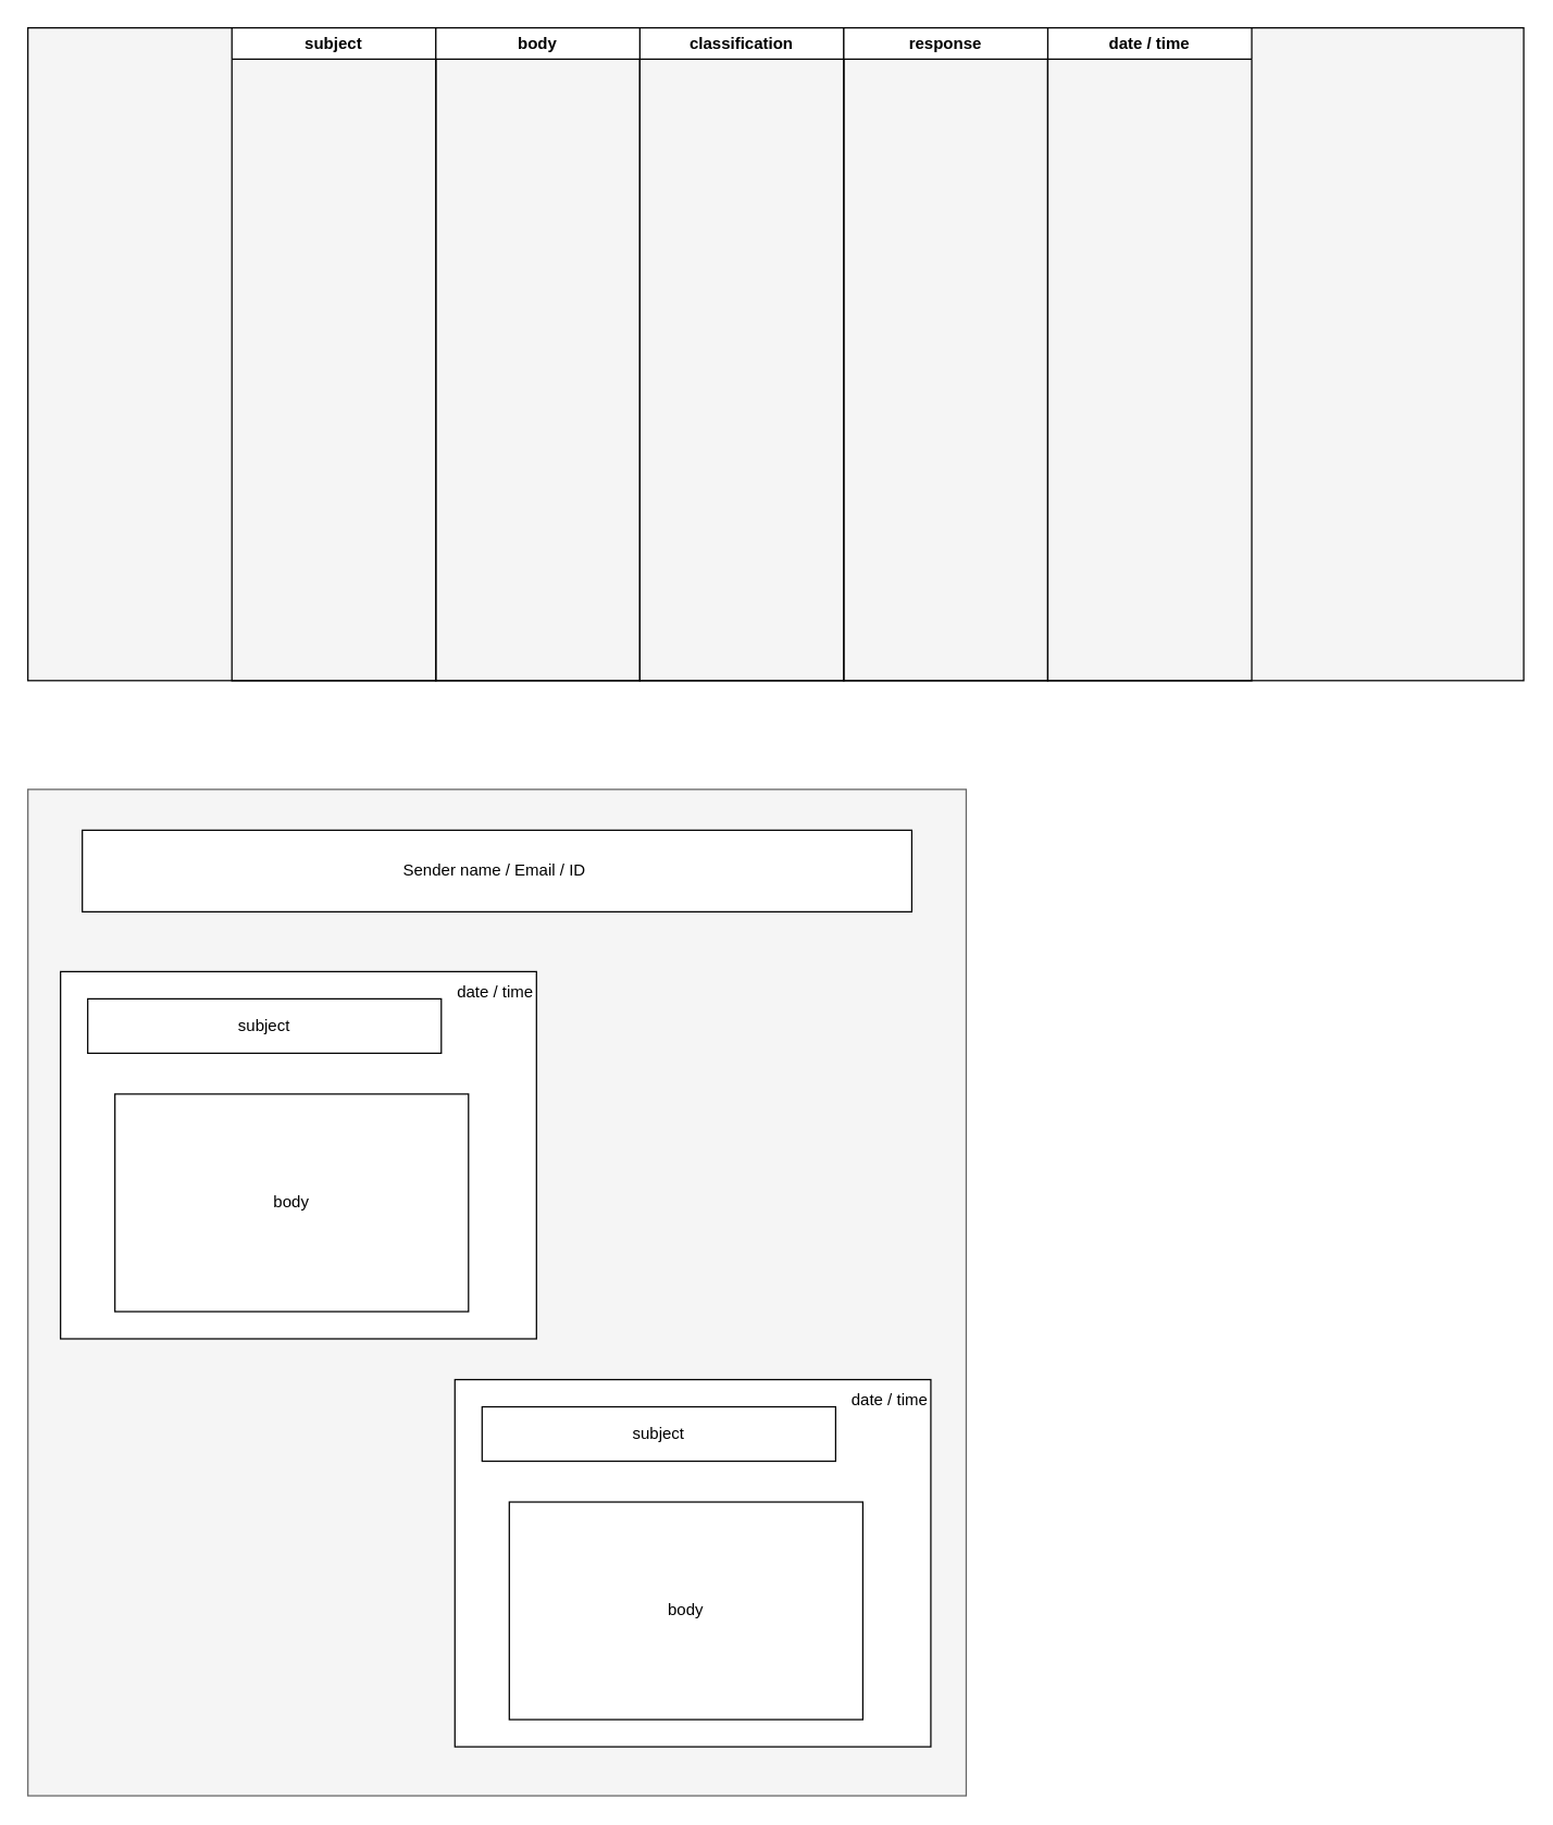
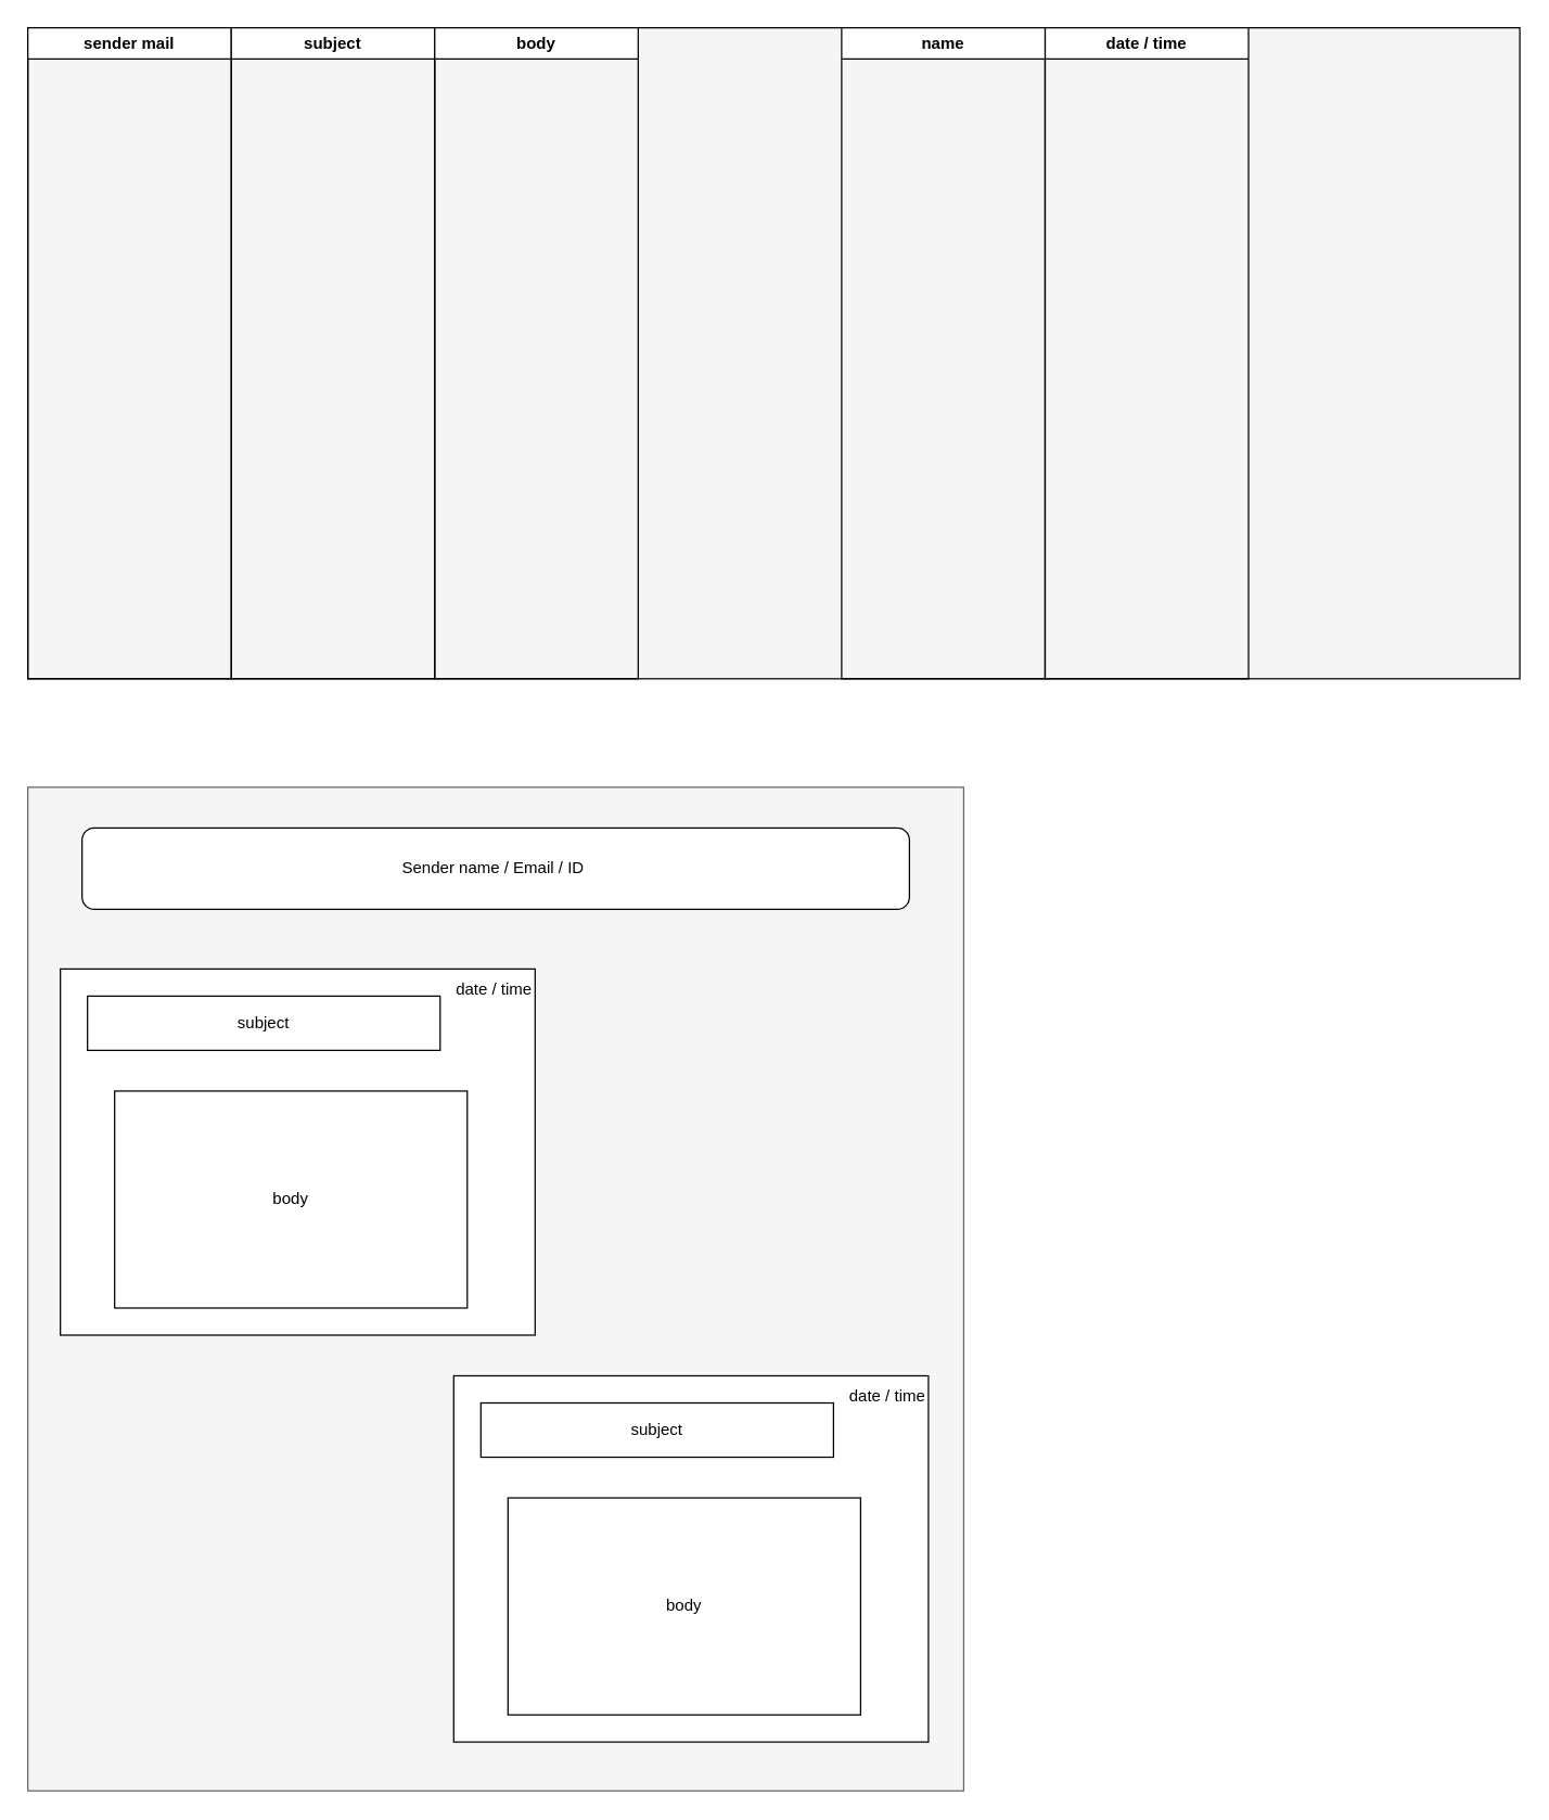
- <mxCell id="8" value="response" style="swimlane;whiteSpace=wrap;html=1;strokeColor=#000000;" vertex="1" parent="1"><mxGeometry x="620" width="150" height="480" as="geometry" y="20" /></mxCell>
+ <mxCell id="8" value="name" style="swimlane;whiteSpace=wrap;html=1;strokeColor=#000000;" vertex="1" parent="1"><mxGeometry x="620" width="150" height="480" as="geometry" y="20" /></mxCell>
+ <mxCell id="3" value="sender mail" style="swimlane;whiteSpace=wrap;html=1;strokeColor=#000000;" vertex="1" parent="1"><mxGeometry width="150" height="480" as="geometry" x="20" y="20" /></mxCell>
- <mxCell id="5" value="classification" style="swimlane;whiteSpace=wrap;html=1;strokeColor=#000000;" vertex="1" parent="1"><mxGeometry x="470" width="150" height="480" as="geometry" y="20" /></mxCell>
- <mxCell id="18" value="Sender name / Email / ID&amp;nbsp;" style="rounded=0;whiteSpace=wrap;html=1;" vertex="1" parent="1"><mxGeometry x="60" y="610" width="610" height="60" as="geometry" /></mxCell>
+ <mxCell id="18" value="Sender name / Email / ID&amp;nbsp;" style="whiteSpace=wrap;html=1;rounded=1;" vertex="1" parent="1"><mxGeometry x="60" y="610" width="610" height="60" as="geometry" /></mxCell>
